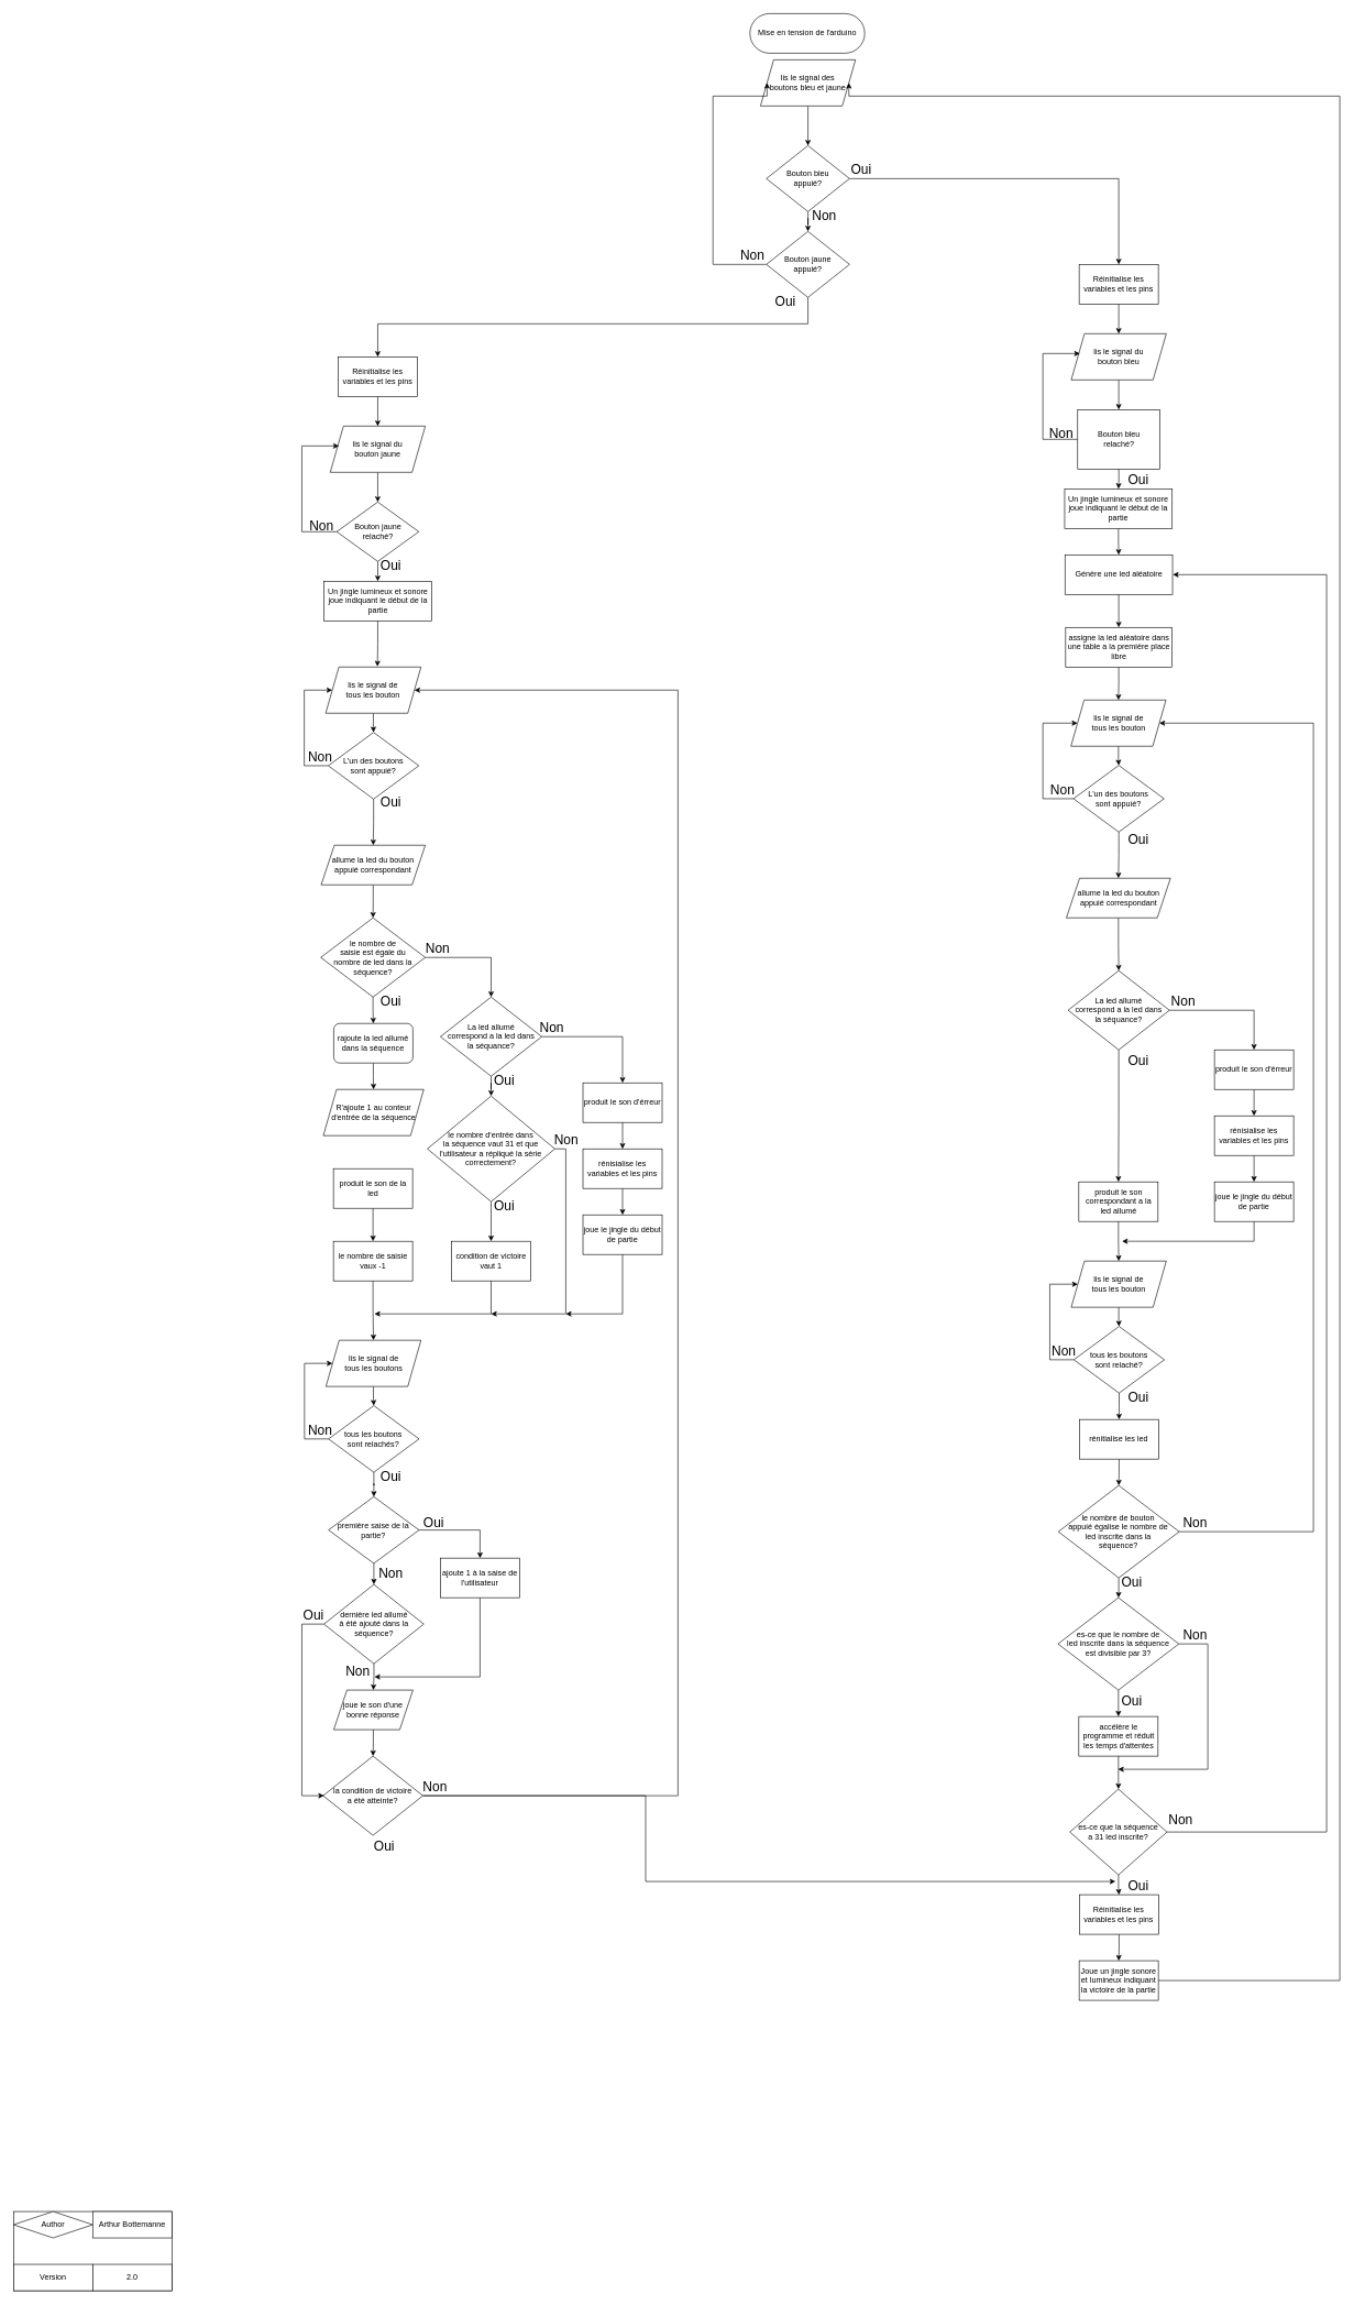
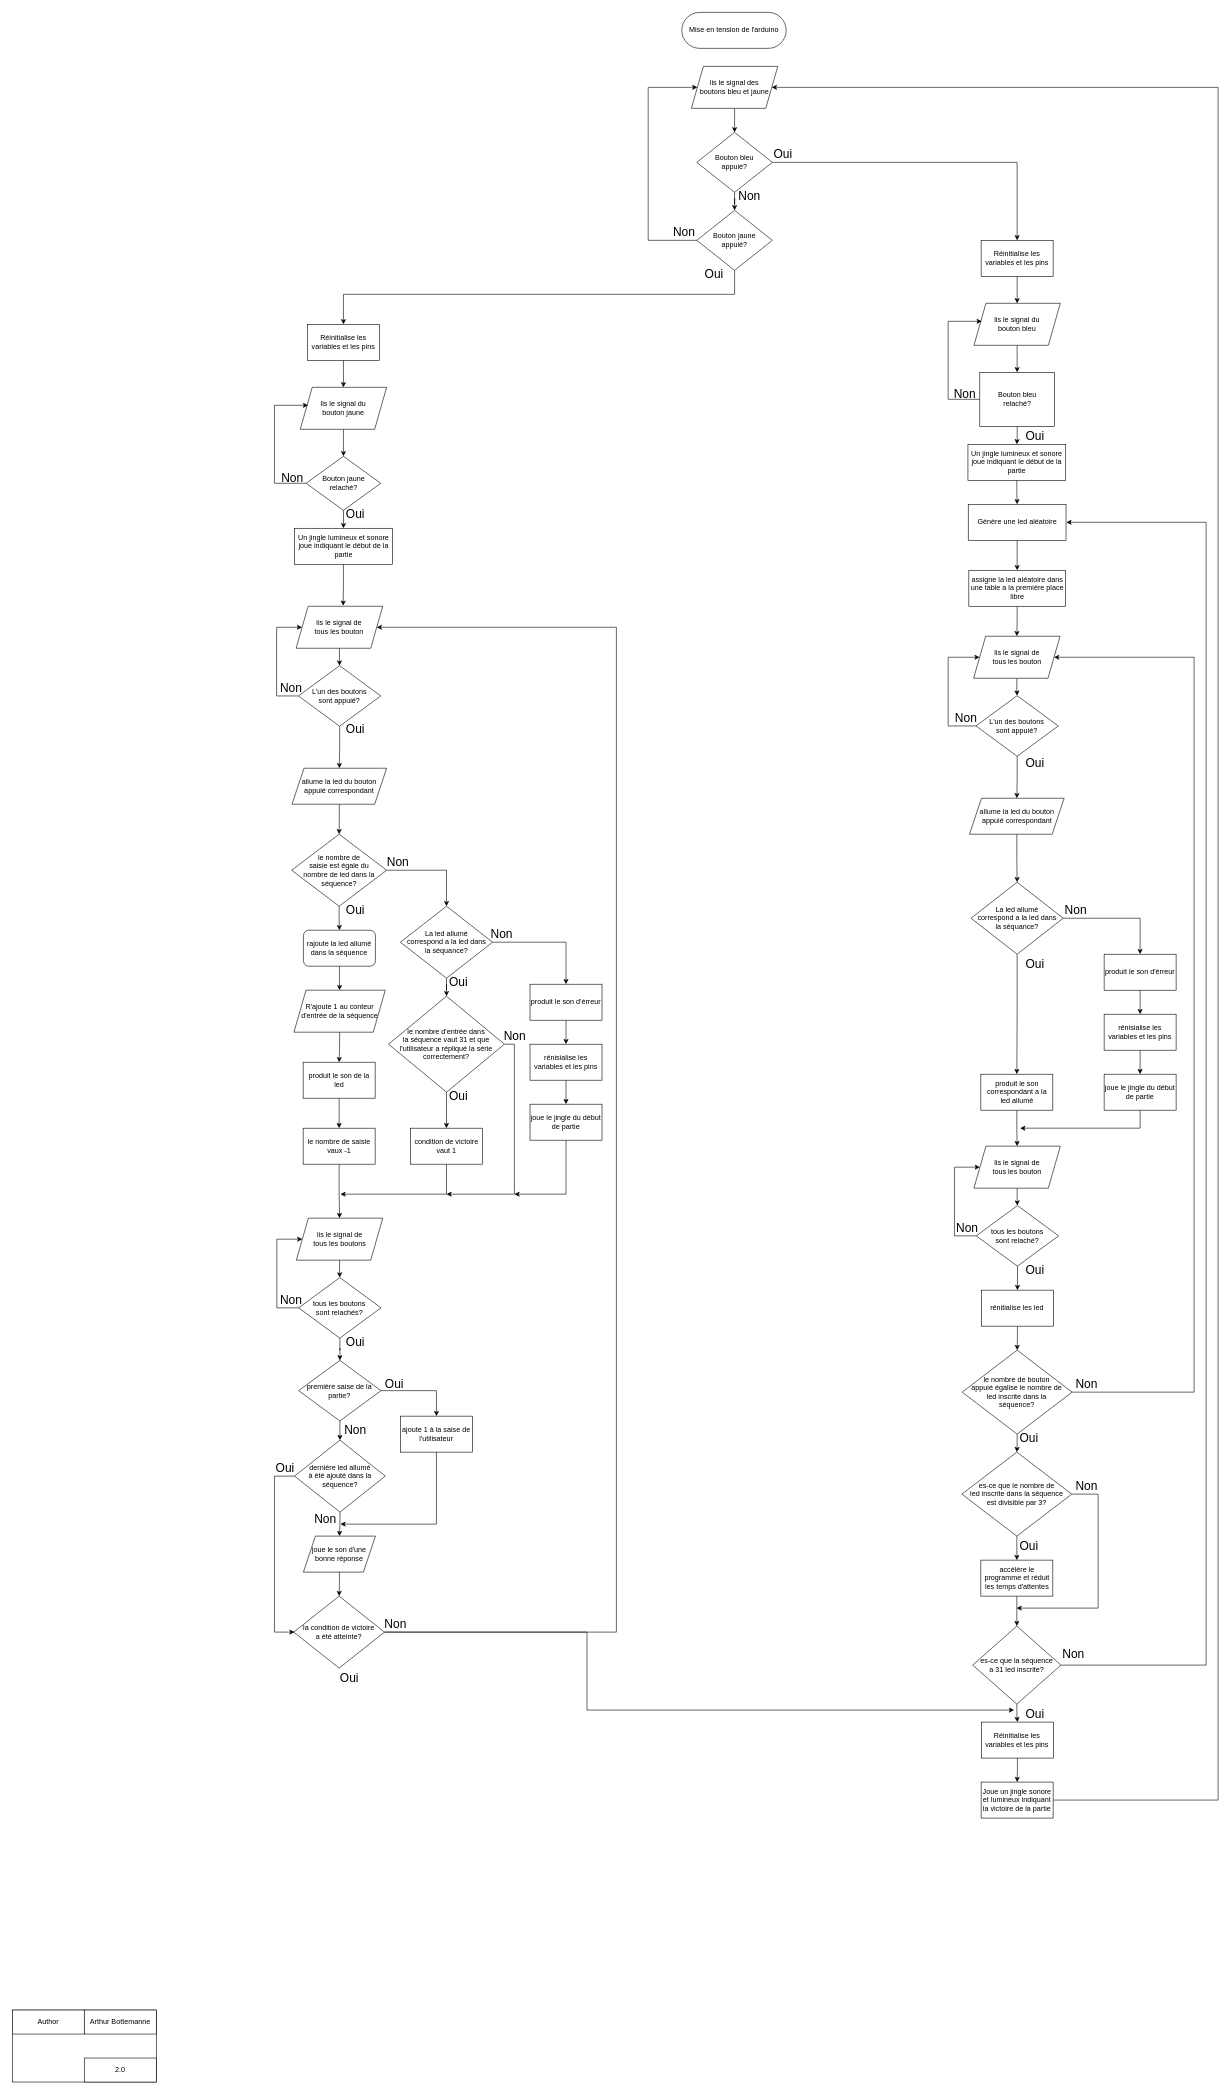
- <mxCell id="10" value="lis le signal des&lt;br&gt;boutons bleu et jaune" style="shape=parallelogram;perimeter=parallelogramPerimeter;whiteSpace=wrap;html=1;fixedSize=1;" parent="1" vertex="1"><mxGeometry x="1152" y="90" width="144" height="70" as="geometry" /></mxCell>
+ <mxCell id="10" value="lis le signal des&lt;br&gt;boutons bleu et jaune" style="shape=parallelogram;perimeter=parallelogramPerimeter;whiteSpace=wrap;html=1;fixedSize=1;" parent="1" vertex="1"><mxGeometry x="1152" y="110" width="144" height="70" as="geometry" /></mxCell>
+ <mxCell id="88" style="edgeStyle=orthogonalEdgeStyle;rounded=0;orthogonalLoop=1;jettySize=auto;html=1;entryX=0.5;entryY=0;entryDx=0;entryDy=0;" parent="1" source="89" target="91" edge="1"><mxGeometry relative="1" as="geometry" /></mxCell>
- <mxCell id="160" value="Author" style="rhombus;whiteSpace=wrap;html=1;" vertex="1" parent="1"><mxGeometry x="20" y="3350" width="120" height="40" as="geometry" /></mxCell>
+ <mxCell id="160" value="Author" style="rounded=0;whiteSpace=wrap;html=1;" vertex="1" parent="1"><mxGeometry x="20" y="3350" width="120" height="40" as="geometry" /></mxCell>
- <mxCell id="161" value="Version" style="rounded=0;whiteSpace=wrap;html=1;" vertex="1" parent="1"><mxGeometry x="20" y="3430" width="120" height="40" as="geometry" /></mxCell>
